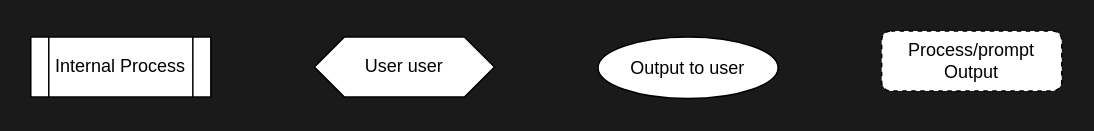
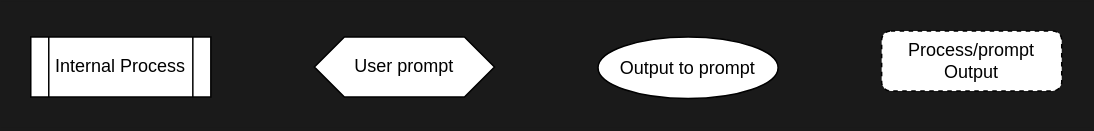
- <mxCell id="3" value="User user" style="shape=hexagon;perimeter=hexagonPerimeter2;whiteSpace=wrap;html=1;fixedSize=1;fillColor=default;" parent="1" vertex="1"><mxGeometry x="209" y="24" width="120" height="40" as="geometry" /></mxCell>
+ <mxCell id="3" value="User prompt" style="shape=hexagon;perimeter=hexagonPerimeter2;whiteSpace=wrap;html=1;fixedSize=1;fillColor=default;" parent="1" vertex="1"><mxGeometry x="209" y="24" width="120" height="40" as="geometry" /></mxCell>
- <mxCell id="4" value="Output to user" style="ellipse;whiteSpace=wrap;html=1;fillColor=default;" parent="1" vertex="1"><mxGeometry x="398" y="24" width="120" height="41" as="geometry" /></mxCell>
+ <mxCell id="4" value="Output to prompt" style="ellipse;whiteSpace=wrap;html=1;fillColor=default;" parent="1" vertex="1"><mxGeometry x="398" y="24" width="120" height="41" as="geometry" /></mxCell>
